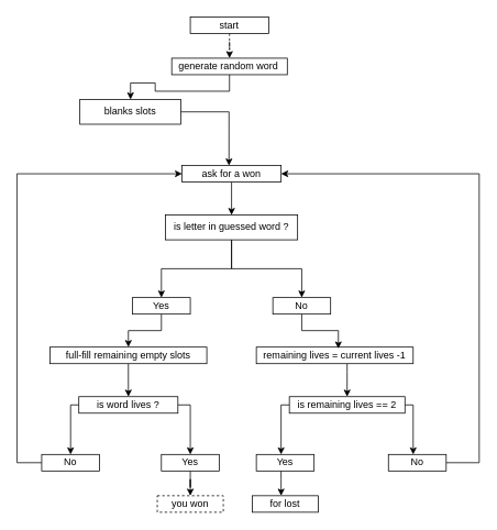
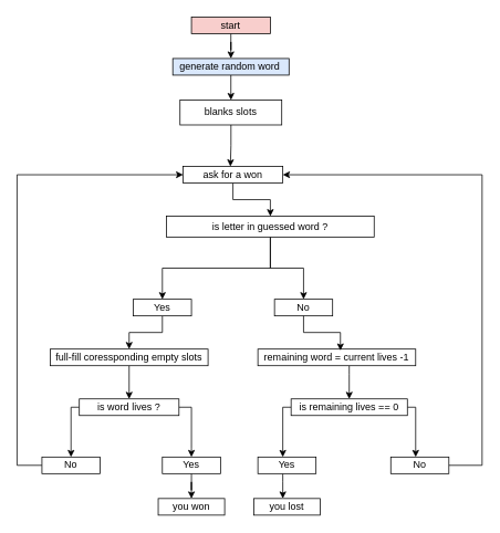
- <mxCell id="35" value="start" style="rounded=0;whiteSpace=wrap;html=1;" vertex="1" parent="1"><mxGeometry x="230" y="20" width="95" height="20" as="geometry" /></mxCell>
+ <mxCell id="35" value="start" style="rounded=0;whiteSpace=wrap;html=1;fillColor=#f8cecc;" vertex="1" parent="1"><mxGeometry x="230" y="20" width="95" height="20" as="geometry" /></mxCell>
- <mxCell id="34" value="" style="edgeStyle=orthogonalEdgeStyle;rounded=0;orthogonalLoop=1;jettySize=auto;html=1;dashed=1;" edge="1" parent="1" source="35" target="33"><mxGeometry relative="1" as="geometry" /></mxCell>
+ <mxCell id="34" value="" style="edgeStyle=orthogonalEdgeStyle;rounded=0;orthogonalLoop=1;jettySize=auto;html=1;" edge="1" parent="1" source="35" target="33"><mxGeometry relative="1" as="geometry" /></mxCell>
- <mxCell id="33" value="generate random word&amp;nbsp;" style="rounded=0;whiteSpace=wrap;html=1;" vertex="1" parent="1"><mxGeometry x="207.5" y="70" width="140" height="20" as="geometry" /></mxCell>
+ <mxCell id="33" value="generate random word&amp;nbsp;" style="rounded=0;whiteSpace=wrap;html=1;fillColor=#dae8fc;" vertex="1" parent="1"><mxGeometry x="207.5" y="70" width="140" height="20" as="geometry" /></mxCell>
- <mxCell id="31" value="blanks slots" style="rounded=0;whiteSpace=wrap;html=1;" vertex="1" parent="1"><mxGeometry x="96.25" y="120" width="122.5" height="30" as="geometry" /></mxCell>
+ <mxCell id="31" value="blanks slots" style="rounded=0;whiteSpace=wrap;html=1;" vertex="1" parent="1"><mxGeometry x="216.25" y="120" width="122.5" height="30" as="geometry" /></mxCell>
- <mxCell id="8" value="is letter in guessed word ?" style="rounded=0;whiteSpace=wrap;html=1;" vertex="1" parent="1"><mxGeometry x="200" y="260" width="160" height="30" as="geometry" /></mxCell>
+ <mxCell id="8" value="is letter in guessed word ?" style="rounded=0;whiteSpace=wrap;html=1;" vertex="1" parent="1"><mxGeometry x="200" y="260" width="250" height="25" as="geometry" /></mxCell>
- <mxCell id="13" value="full-fill remaining empty slots" style="rounded=0;whiteSpace=wrap;html=1;" vertex="1" parent="1"><mxGeometry x="60" y="420" width="190" height="20" as="geometry" /></mxCell>
+ <mxCell id="13" value="full-fill coressponding empty slots" style="rounded=0;whiteSpace=wrap;html=1;" vertex="1" parent="1"><mxGeometry x="60" y="420" width="190" height="20" as="geometry" /></mxCell>
- <mxCell id="11" value="remaining lives = current lives -1" style="rounded=0;whiteSpace=wrap;html=1;" vertex="1" parent="1"><mxGeometry x="310" y="420" width="190" height="20" as="geometry" /></mxCell>
+ <mxCell id="11" value="remaining word = current lives -1" style="rounded=0;whiteSpace=wrap;html=1;" vertex="1" parent="1"><mxGeometry x="310" y="420" width="190" height="20" as="geometry" /></mxCell>
- <mxCell id="25" value="is remaining lives == 2" style="rounded=0;whiteSpace=wrap;html=1;" vertex="1" parent="1"><mxGeometry x="350" y="480" width="140" height="20" as="geometry" /></mxCell>
+ <mxCell id="25" value="is remaining lives == 0" style="rounded=0;whiteSpace=wrap;html=1;" vertex="1" parent="1"><mxGeometry x="350" y="480" width="140" height="20" as="geometry" /></mxCell>
- <mxCell id="22" value="you won" style="rounded=0;whiteSpace=wrap;html=1;dashed=1;" vertex="1" parent="1"><mxGeometry x="190" y="600" width="80" height="20" as="geometry" /></mxCell>
+ <mxCell id="22" value="you won" style="rounded=0;whiteSpace=wrap;html=1;" vertex="1" parent="1"><mxGeometry x="190" y="600" width="80" height="20" as="geometry" /></mxCell>
- <mxCell id="30" value="for lost" style="rounded=0;whiteSpace=wrap;html=1;" vertex="1" parent="1"><mxGeometry x="305" y="600" width="80" height="20" as="geometry" /></mxCell>
+ <mxCell id="30" value="you lost" style="rounded=0;whiteSpace=wrap;html=1;" vertex="1" parent="1"><mxGeometry x="305" y="600" width="80" height="20" as="geometry" /></mxCell>
